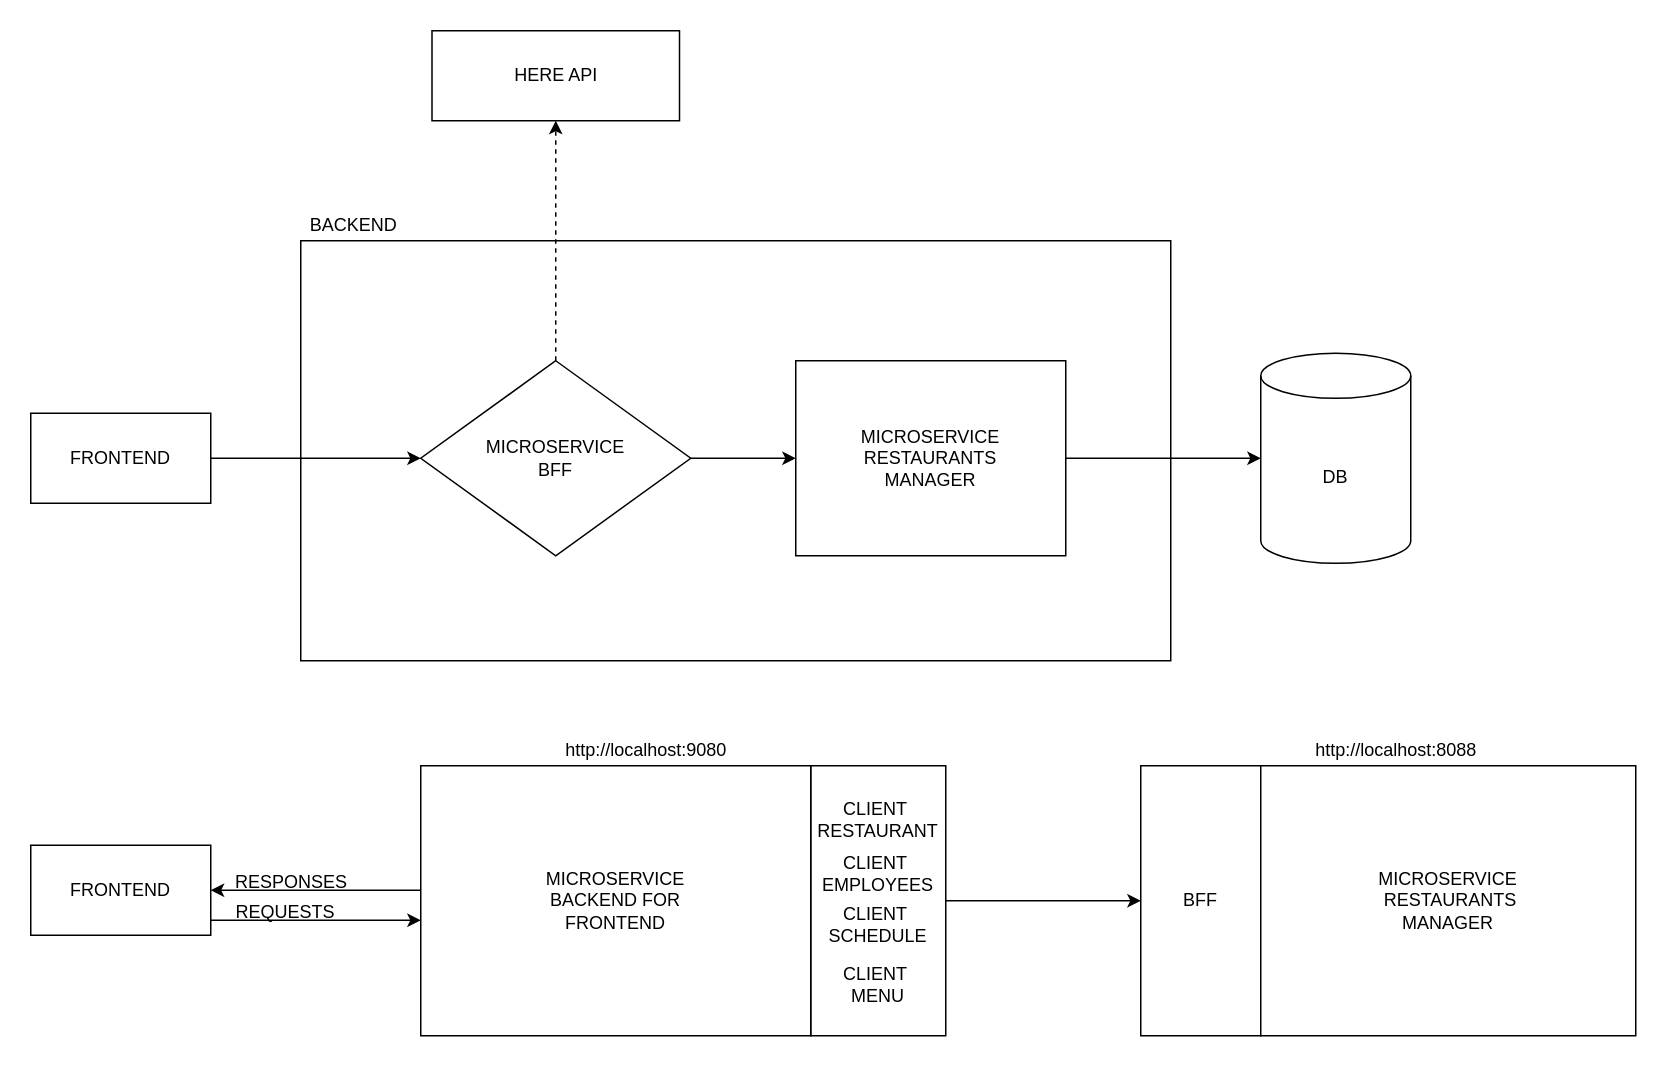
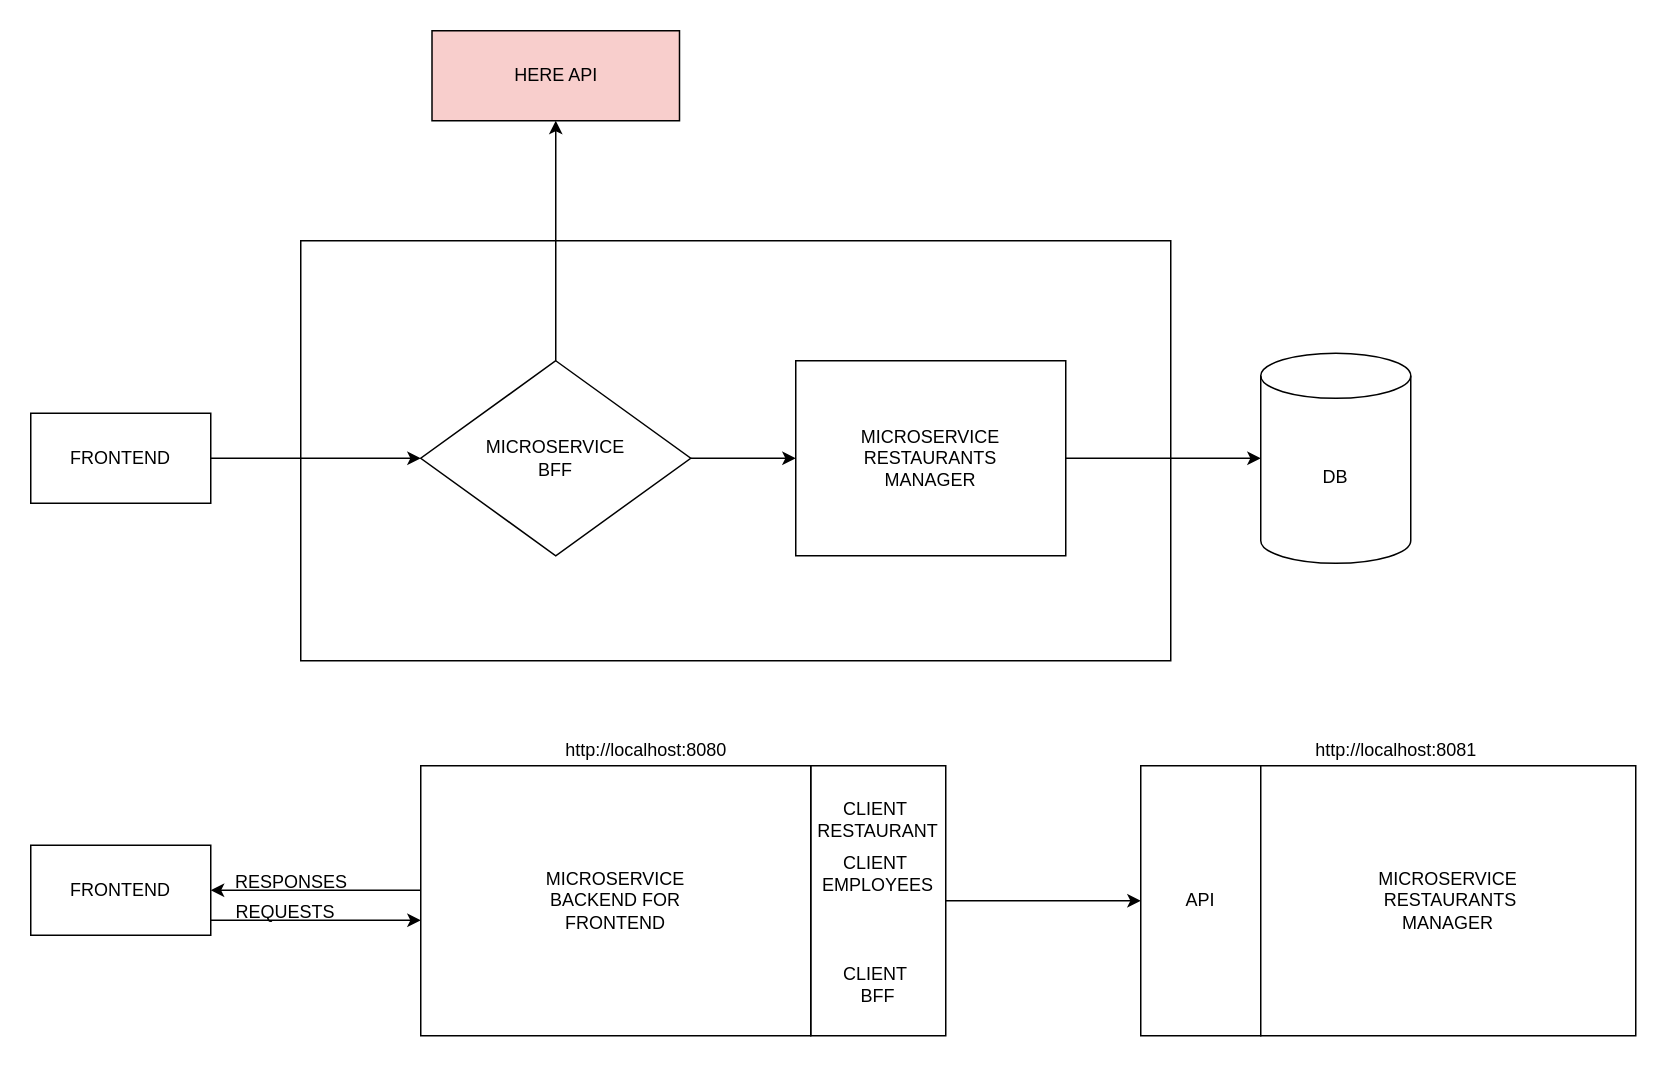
- <mxCell id="10" value="HERE API" style="rounded=0;whiteSpace=wrap;html=1;" parent="1" vertex="1"><mxGeometry x="287.5" y="20" width="165" height="60" as="geometry" /></mxCell>
+ <mxCell id="10" value="HERE API" style="rounded=0;whiteSpace=wrap;html=1;fillColor=#f8cecc;" parent="1" vertex="1"><mxGeometry x="287.5" y="20" width="165" height="60" as="geometry" /></mxCell>
- <mxCell id="14" value="BACKEND" style="text;html=1;align=center;verticalAlign=middle;resizable=0;points=[];autosize=1;strokeColor=none;fillColor=none;" parent="1" vertex="1"><mxGeometry x="200" y="140" width="70" height="20" as="geometry" /></mxCell>
- <mxCell id="11" value="" style="endArrow=classic;html=1;rounded=0;exitX=0.5;exitY=0;exitDx=0;exitDy=0;entryX=0.5;entryY=1;entryDx=0;entryDy=0;dashed=1;" parent="1" source="6" target="10" edge="1"><mxGeometry width="50" height="50" relative="1" as="geometry"><mxPoint x="370" y="360" as="sourcePoint" /><mxPoint x="420" y="310" as="targetPoint" /></mxGeometry></mxCell>
+ <mxCell id="11" value="" style="endArrow=classic;html=1;rounded=0;exitX=0.5;exitY=0;exitDx=0;exitDy=0;entryX=0.5;entryY=1;entryDx=0;entryDy=0;" parent="1" source="6" target="10" edge="1"><mxGeometry width="50" height="50" relative="1" as="geometry"><mxPoint x="370" y="360" as="sourcePoint" /><mxPoint x="420" y="310" as="targetPoint" /></mxGeometry></mxCell>
- <mxCell id="29" value="http://localhost:9080" style="text;html=1;align=center;verticalAlign=middle;resizable=0;points=[];autosize=1;strokeColor=none;fillColor=none;" vertex="1" parent="1"><mxGeometry x="370" y="490" width="120" height="20" as="geometry" /></mxCell>
+ <mxCell id="29" value="http://localhost:8080" style="text;html=1;align=center;verticalAlign=middle;resizable=0;points=[];autosize=1;strokeColor=none;fillColor=none;" vertex="1" parent="1"><mxGeometry x="370" y="490" width="120" height="20" as="geometry" /></mxCell>
- <mxCell id="28" value="http://localhost:8088" style="text;html=1;align=center;verticalAlign=middle;resizable=0;points=[];autosize=1;strokeColor=none;fillColor=none;" vertex="1" parent="1"><mxGeometry x="870" y="490" width="120" height="20" as="geometry" /></mxCell>
+ <mxCell id="28" value="http://localhost:8081" style="text;html=1;align=center;verticalAlign=middle;resizable=0;points=[];autosize=1;strokeColor=none;fillColor=none;" vertex="1" parent="1"><mxGeometry x="870" y="490" width="120" height="20" as="geometry" /></mxCell>
- <mxCell id="24" value="BFF" style="text;html=1;strokeColor=none;fillColor=none;align=center;verticalAlign=middle;whiteSpace=wrap;rounded=0;" vertex="1" parent="1"><mxGeometry x="770" y="585" width="60" height="30" as="geometry" /></mxCell>
+ <mxCell id="24" value="API" style="text;html=1;strokeColor=none;fillColor=none;align=center;verticalAlign=middle;whiteSpace=wrap;rounded=0;" vertex="1" parent="1"><mxGeometry x="770" y="585" width="60" height="30" as="geometry" /></mxCell>
- <mxCell id="26" value="CLIENT&amp;nbsp; SCHEDULE" style="text;html=1;strokeColor=none;fillColor=none;align=center;verticalAlign=middle;whiteSpace=wrap;rounded=0;" vertex="1" parent="1"><mxGeometry x="555" y="601" width="60" height="30" as="geometry" /></mxCell>
- <mxCell id="27" value="CLIENT&amp;nbsp; MENU" style="text;html=1;strokeColor=none;fillColor=none;align=center;verticalAlign=middle;whiteSpace=wrap;rounded=0;" vertex="1" parent="1"><mxGeometry x="555" y="641" width="60" height="30" as="geometry" /></mxCell>
+ <mxCell id="27" value="CLIENT&amp;nbsp; BFF" style="text;html=1;strokeColor=none;fillColor=none;align=center;verticalAlign=middle;whiteSpace=wrap;rounded=0;" vertex="1" parent="1"><mxGeometry x="555" y="641" width="60" height="30" as="geometry" /></mxCell>
